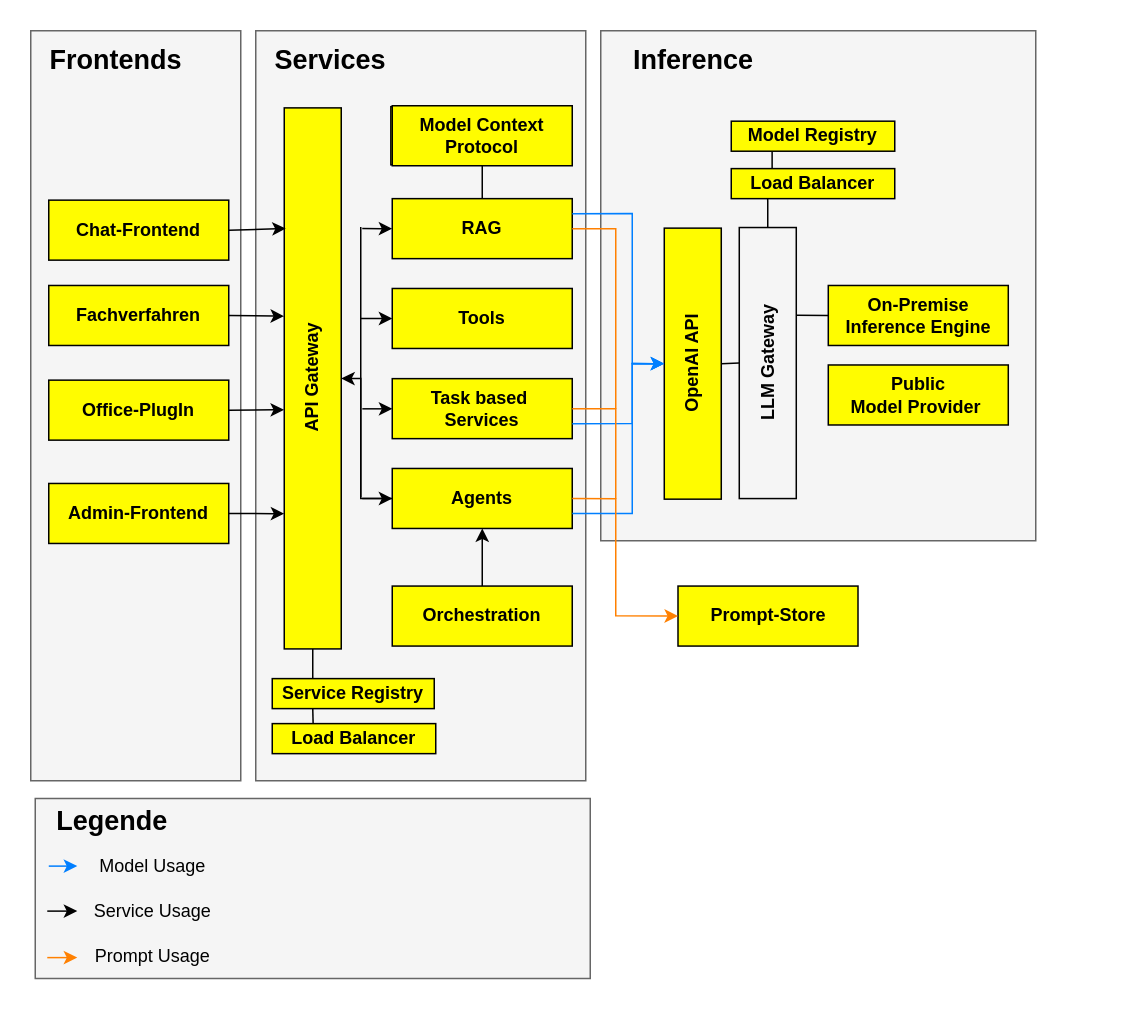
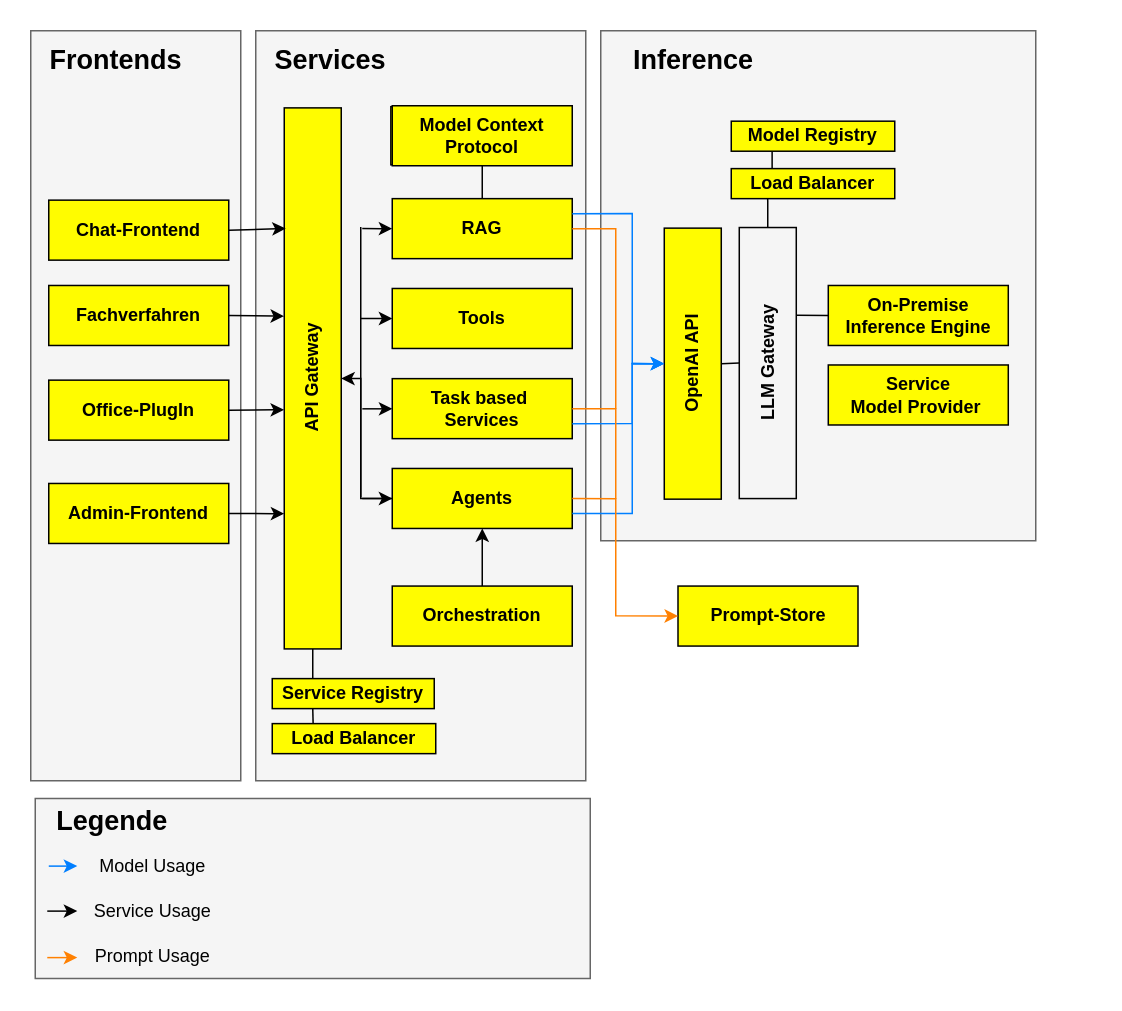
- <mxCell id="32" value="Public &lt;br&gt;Model Provider&amp;nbsp;" style="rounded=0;whiteSpace=wrap;html=1;fillStyle=solid;fillColor=#FFFC00;fontStyle=1" parent="2" vertex="1"><mxGeometry x="501.69" y="172.82" width="120" height="40" as="geometry" /></mxCell>
+ <mxCell id="32" value="Service &lt;br&gt;Model Provider&amp;nbsp;" style="rounded=0;whiteSpace=wrap;html=1;fillStyle=solid;fillColor=#FFFC00;fontStyle=1" parent="2" vertex="1"><mxGeometry x="501.69" y="172.82" width="120" height="40" as="geometry" /></mxCell>
